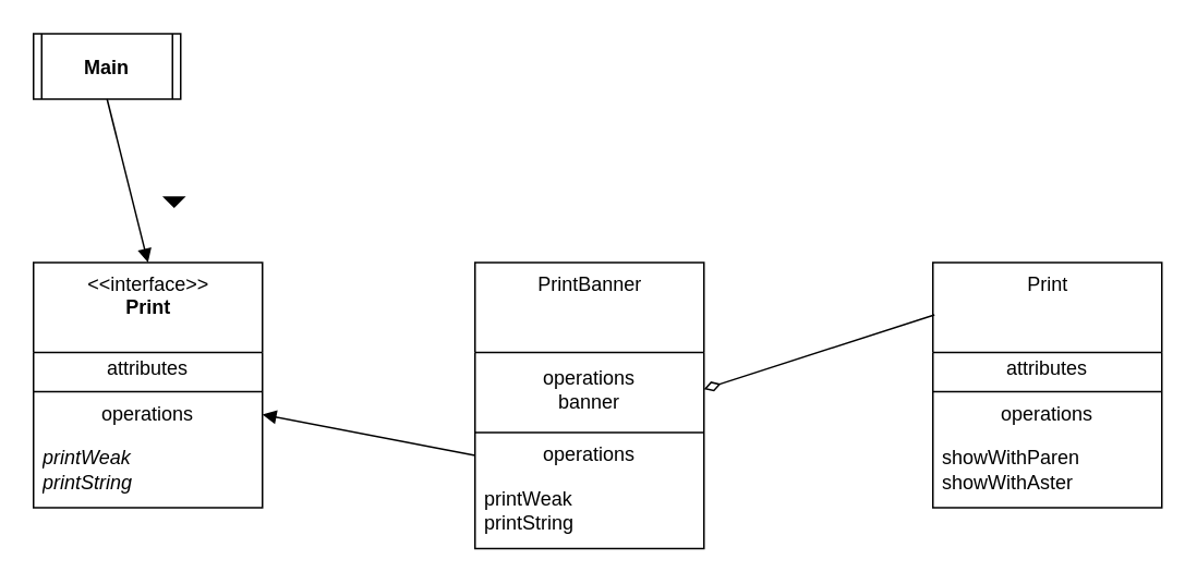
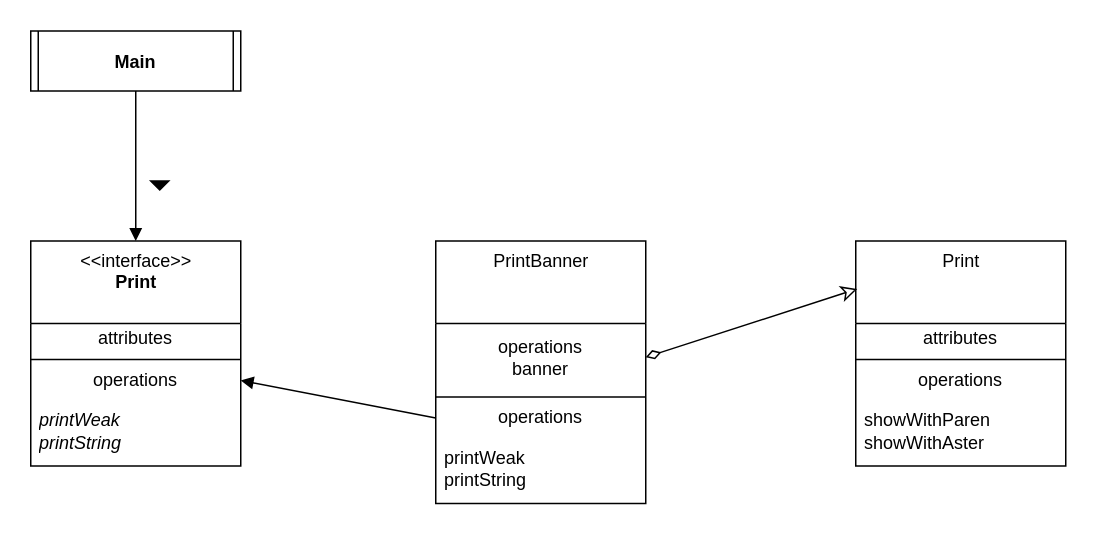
- <mxCell id="2" value="Main" style="shape=process2;fixedSize=1;size=5;fontStyle=1;" parent="1" vertex="1"><mxGeometry x="20" y="20" width="90" height="40" as="geometry" /></mxCell>
+ <mxCell id="2" value="Main" style="shape=process2;fixedSize=1;size=5;fontStyle=1;" parent="1" vertex="1"><mxGeometry x="20" y="20" width="140" height="40" as="geometry" /></mxCell>
- <mxCell id="21" value="" style="endArrow=none;startArrow=diamondThin;endFill=0;startFill=0;html=1;verticalAlign=bottom;labelBackgroundColor=none;strokeWidth=1;startSize=8;endSize=8;entryX=0.007;entryY=0.213;entryDx=0;entryDy=0;entryPerimeter=0;exitX=1;exitY=0.5;exitDx=0;exitDy=0;" edge="1" parent="1" source="9" target="13"><mxGeometry width="160" relative="1" as="geometry"><mxPoint x="300" y="190" as="sourcePoint" /><mxPoint x="460" y="190" as="targetPoint" /></mxGeometry></mxCell>
+ <mxCell id="21" value="" style="endArrow=classic;startArrow=diamondThin;endFill=0;startFill=0;html=1;verticalAlign=bottom;labelBackgroundColor=none;strokeWidth=1;startSize=8;endSize=8;entryX=0.007;entryY=0.213;entryDx=0;entryDy=0;entryPerimeter=0;exitX=1;exitY=0.5;exitDx=0;exitDy=0;" edge="1" parent="1" source="9" target="13"><mxGeometry width="160" relative="1" as="geometry"><mxPoint x="300" y="190" as="sourcePoint" /><mxPoint x="460" y="190" as="targetPoint" /></mxGeometry></mxCell>
